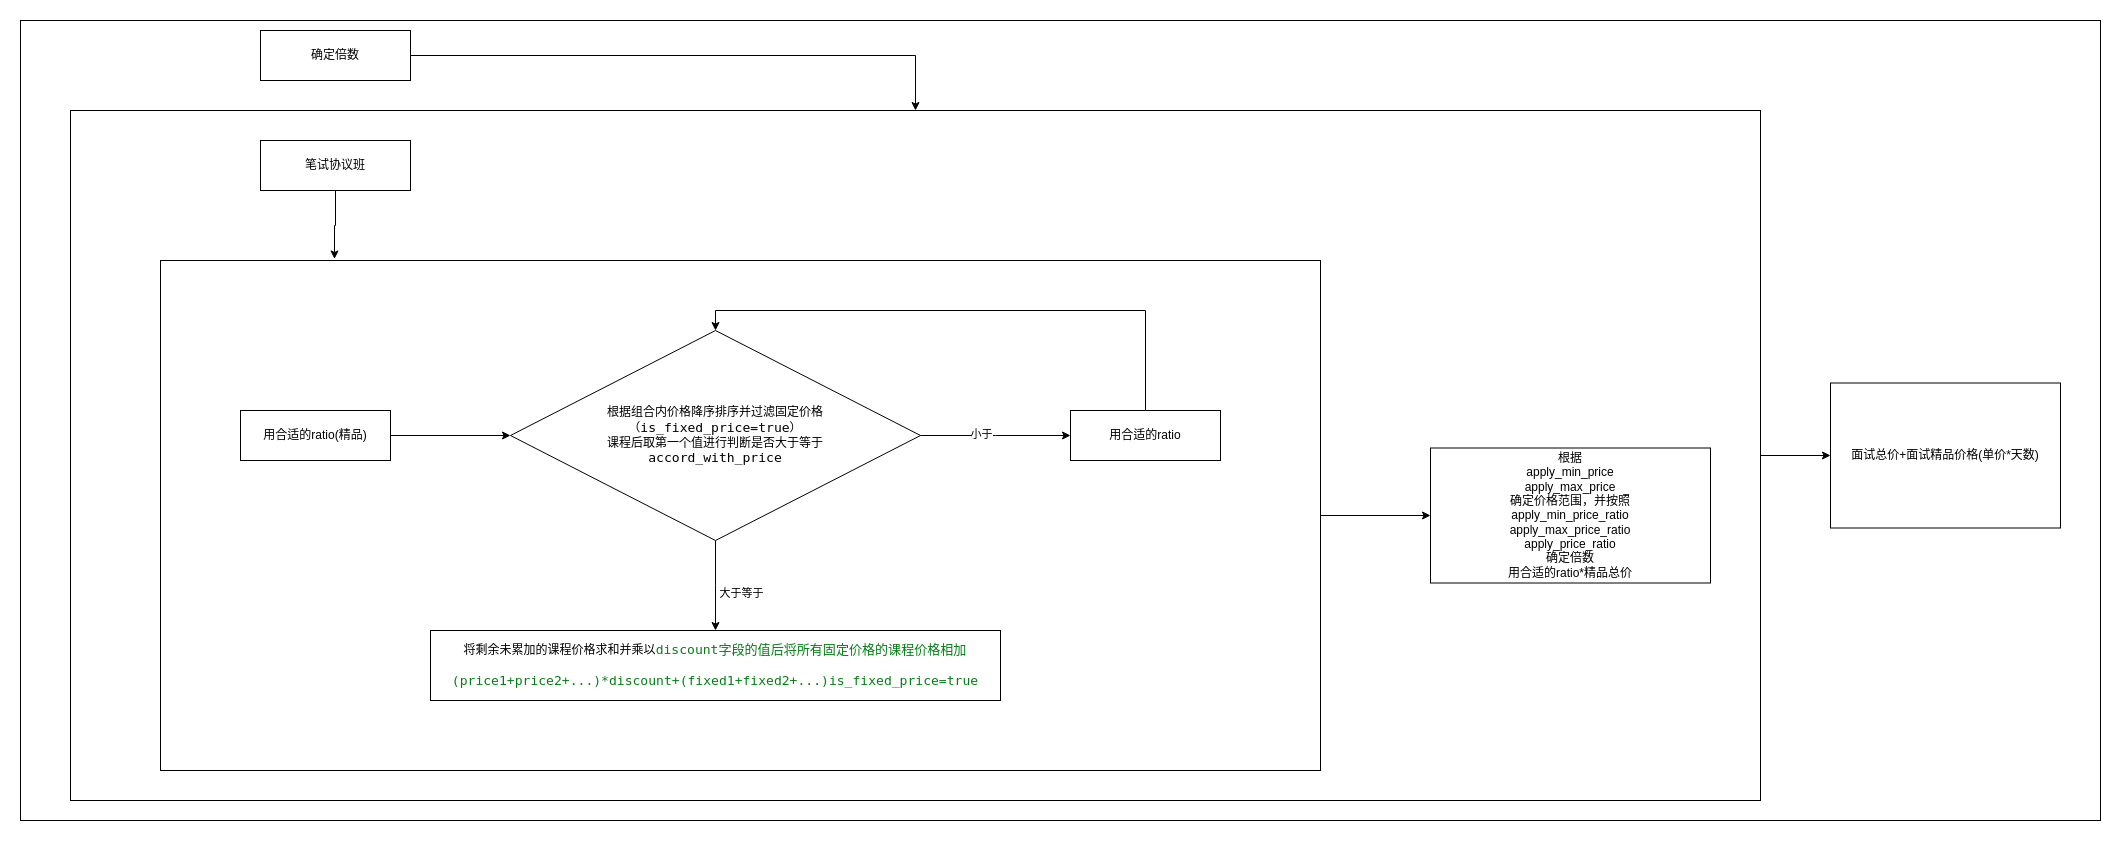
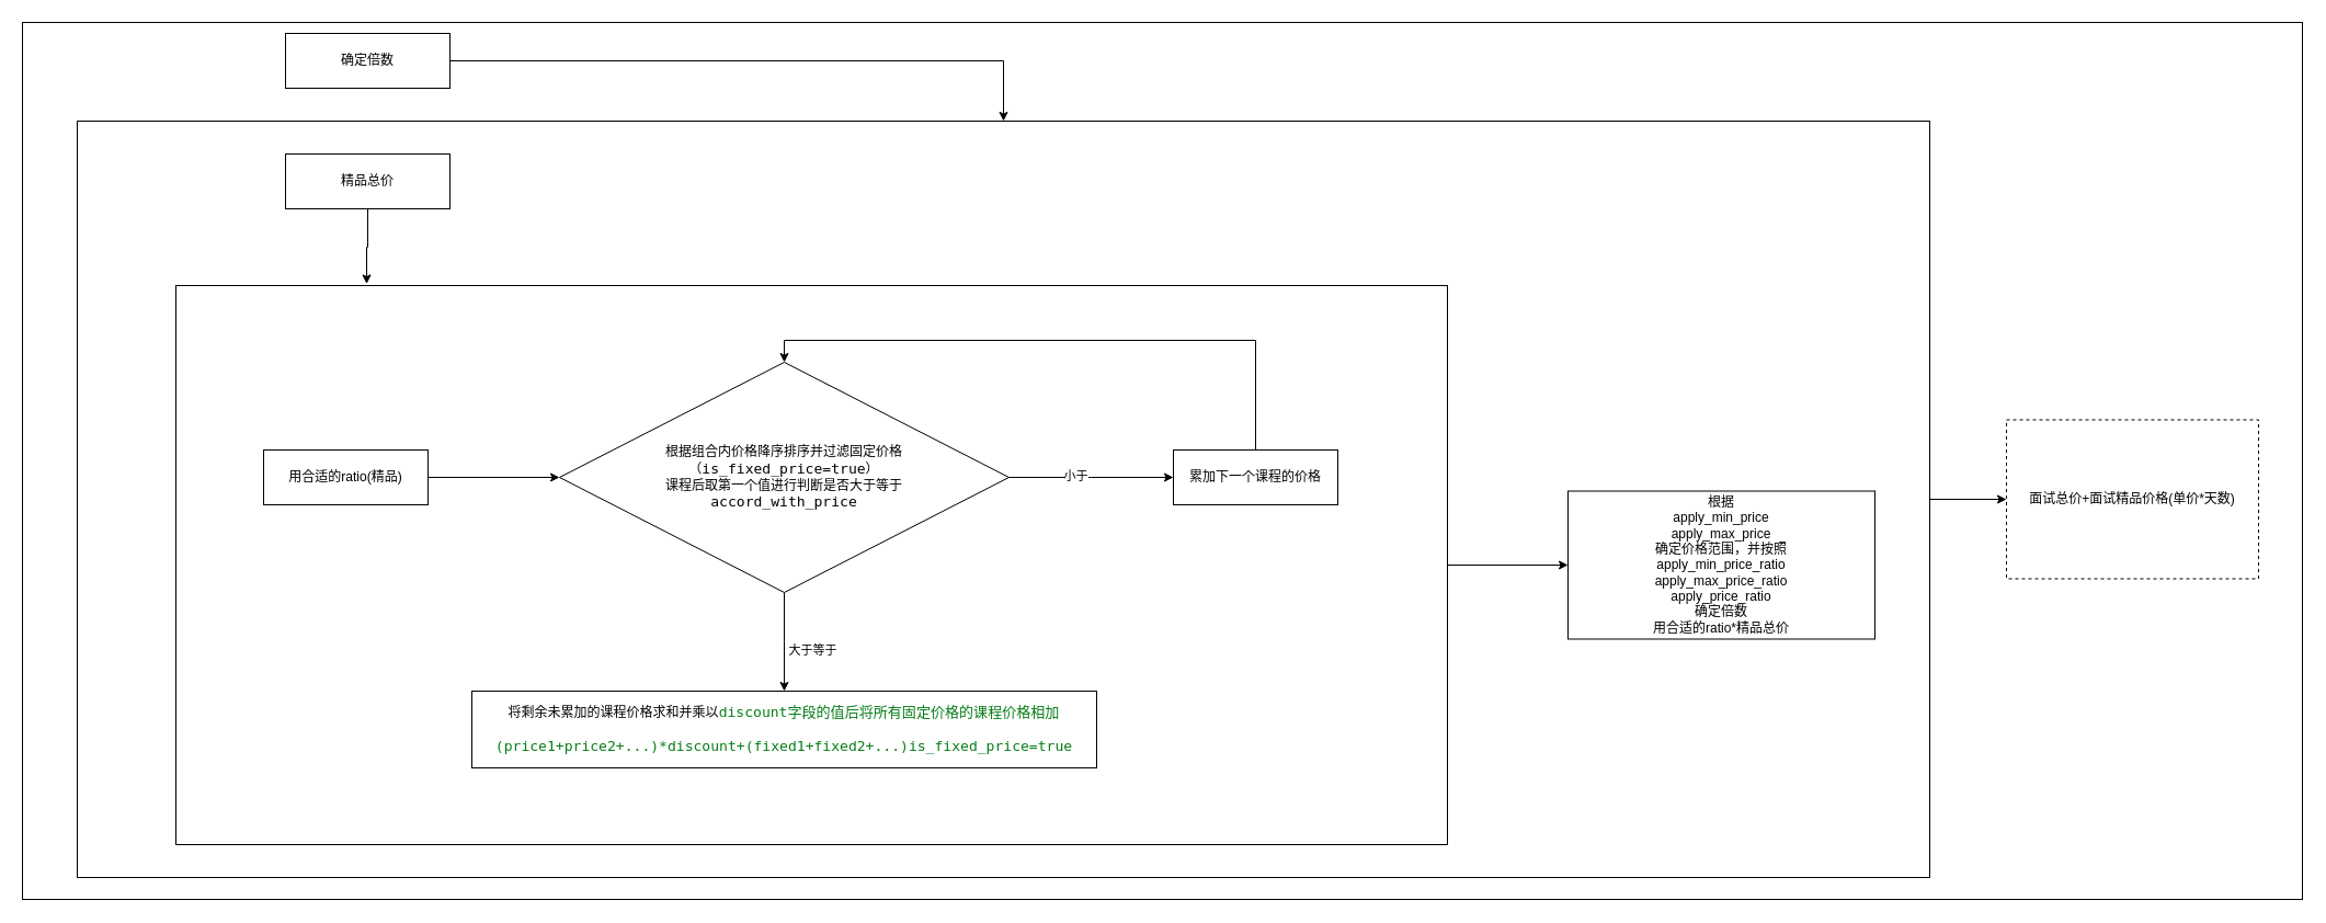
- <mxCell id="18" value="笔试协议班" style="rounded=0;whiteSpace=wrap;html=1;" vertex="1" parent="1"><mxGeometry x="260" y="140" width="150" height="50" as="geometry" /></mxCell>
+ <mxCell id="18" value="精品总价" style="rounded=0;whiteSpace=wrap;html=1;" vertex="1" parent="1"><mxGeometry x="260" y="140" width="150" height="50" as="geometry" /></mxCell>
- <mxCell id="15" value="用合适的ratio" style="rounded=0;whiteSpace=wrap;html=1;" vertex="1" parent="1"><mxGeometry x="1070" y="410" width="150" height="50" as="geometry" /></mxCell>
+ <mxCell id="15" value="累加下一个课程的价格" style="rounded=0;whiteSpace=wrap;html=1;" vertex="1" parent="1"><mxGeometry x="1070" y="410" width="150" height="50" as="geometry" /></mxCell>
- <mxCell id="20" value="面试总价+面试精品价格(单价*天数)" style="rounded=0;whiteSpace=wrap;html=1;" vertex="1" parent="1"><mxGeometry x="1830" y="382.5" width="230" height="145" as="geometry" /></mxCell>
+ <mxCell id="20" value="面试总价+面试精品价格(单价*天数)" style="rounded=0;whiteSpace=wrap;html=1;dashed=1;" vertex="1" parent="1"><mxGeometry x="1830" y="382.5" width="230" height="145" as="geometry" /></mxCell>
